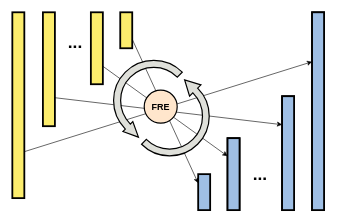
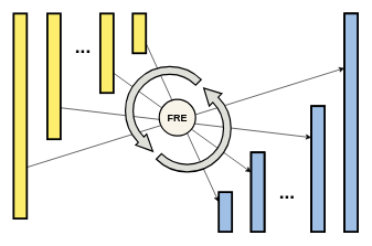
- <mxCell id="14" value="FRE" style="ellipse;whiteSpace=wrap;html=1;aspect=fixed;rotation=0;movable=1;resizable=1;rotatable=1;deletable=1;editable=1;locked=0;connectable=1;fillColor=#ffe6cc;strokeWidth=2;fontStyle=1;fontSize=15;" vertex="1" parent="1"><mxGeometry x="240" y="150" width="55" height="55" as="geometry" /></mxCell>
+ <mxCell id="14" value="FRE" style="ellipse;whiteSpace=wrap;html=1;aspect=fixed;rotation=0;movable=1;resizable=1;rotatable=1;deletable=1;editable=1;locked=0;connectable=1;fillColor=#f8f4e9;strokeWidth=2;fontStyle=1;fontSize=15;" vertex="1" parent="1"><mxGeometry x="240" y="150" width="55" height="55" as="geometry" /></mxCell>
